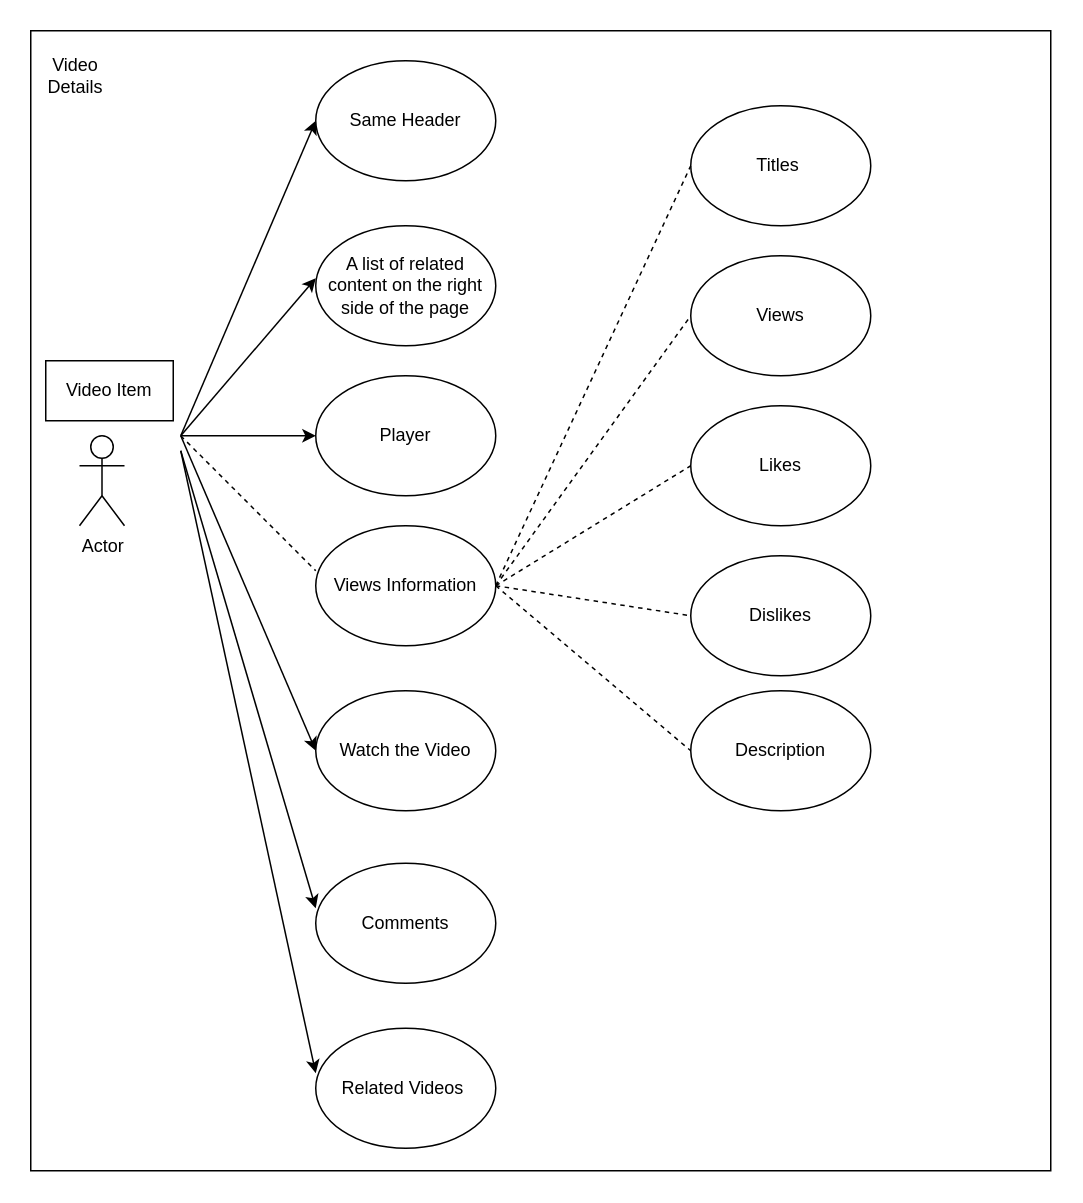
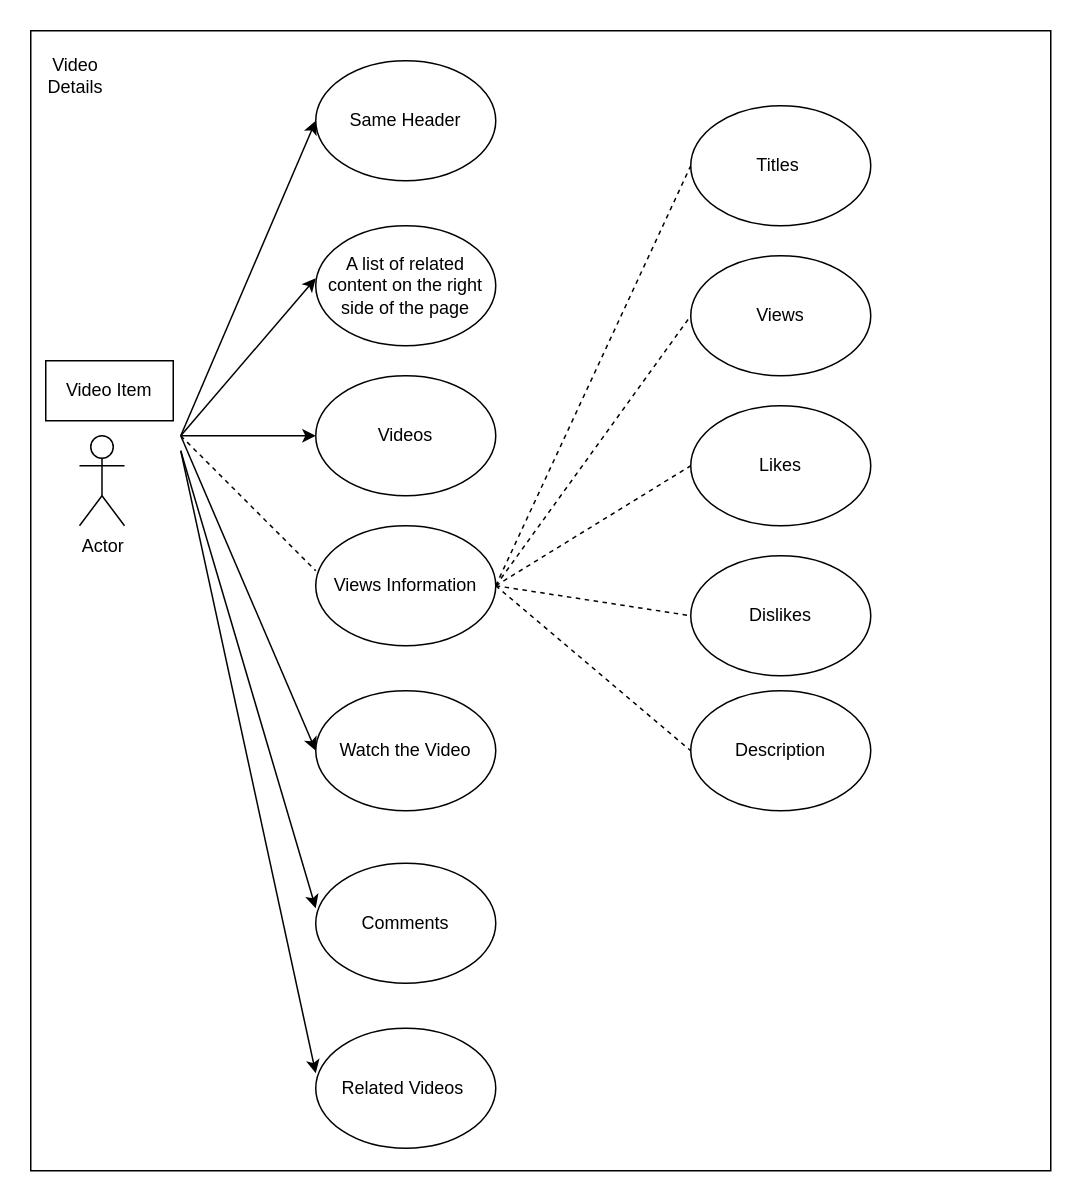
- <mxCell id="4" value="Player" style="ellipse;whiteSpace=wrap;html=1;" parent="1" vertex="1"><mxGeometry x="210" y="250" width="120" height="80" as="geometry" /></mxCell>
+ <mxCell id="4" value="Videos" style="ellipse;whiteSpace=wrap;html=1;" parent="1" vertex="1"><mxGeometry x="210" y="250" width="120" height="80" as="geometry" /></mxCell>
